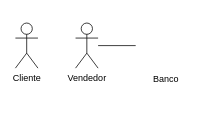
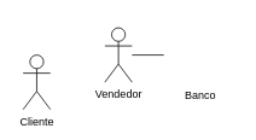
- <mxCell id="2" value="Cliente" style="shape=umlActor;verticalLabelPosition=bottom;verticalAlign=top;html=1;outlineConnect=0;" parent="1" vertex="1"><mxGeometry x="20" y="30" width="30" height="60" as="geometry" /></mxCell>
+ <mxCell id="2" value="Cliente" style="shape=umlActor;verticalLabelPosition=bottom;verticalAlign=top;html=1;outlineConnect=0;" parent="1" vertex="1"><mxGeometry x="25" y="60" width="30" height="60" as="geometry" /></mxCell>
- <mxCell id="3" value="Vendedor" style="shape=umlActor;verticalLabelPosition=bottom;verticalAlign=top;html=1;outlineConnect=0;" parent="1" vertex="1"><mxGeometry x="100" y="30" width="30" height="60" as="geometry" /></mxCell>
+ <mxCell id="3" value="Vendedor" style="shape=umlActor;verticalLabelPosition=bottom;verticalAlign=top;html=1;outlineConnect=0;" parent="1" vertex="1"><mxGeometry x="115" y="30" width="30" height="60" as="geometry" /></mxCell>
